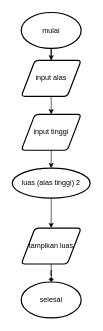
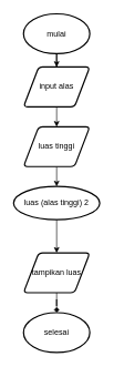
- <mxCell id="7" value="input tinggi" style="shape=parallelogram;html=1;strokeWidth=2;perimeter=parallelogramPerimeter;whiteSpace=wrap;rounded=1;arcSize=12;size=0.23;" vertex="1" parent="1"><mxGeometry x="35" y="190" width="100" height="60" as="geometry" /></mxCell>
+ <mxCell id="7" value="luas tinggi" style="shape=parallelogram;html=1;strokeWidth=2;perimeter=parallelogramPerimeter;whiteSpace=wrap;rounded=1;arcSize=12;size=0.23;" vertex="1" parent="1"><mxGeometry x="35" y="190" width="100" height="60" as="geometry" /></mxCell>
